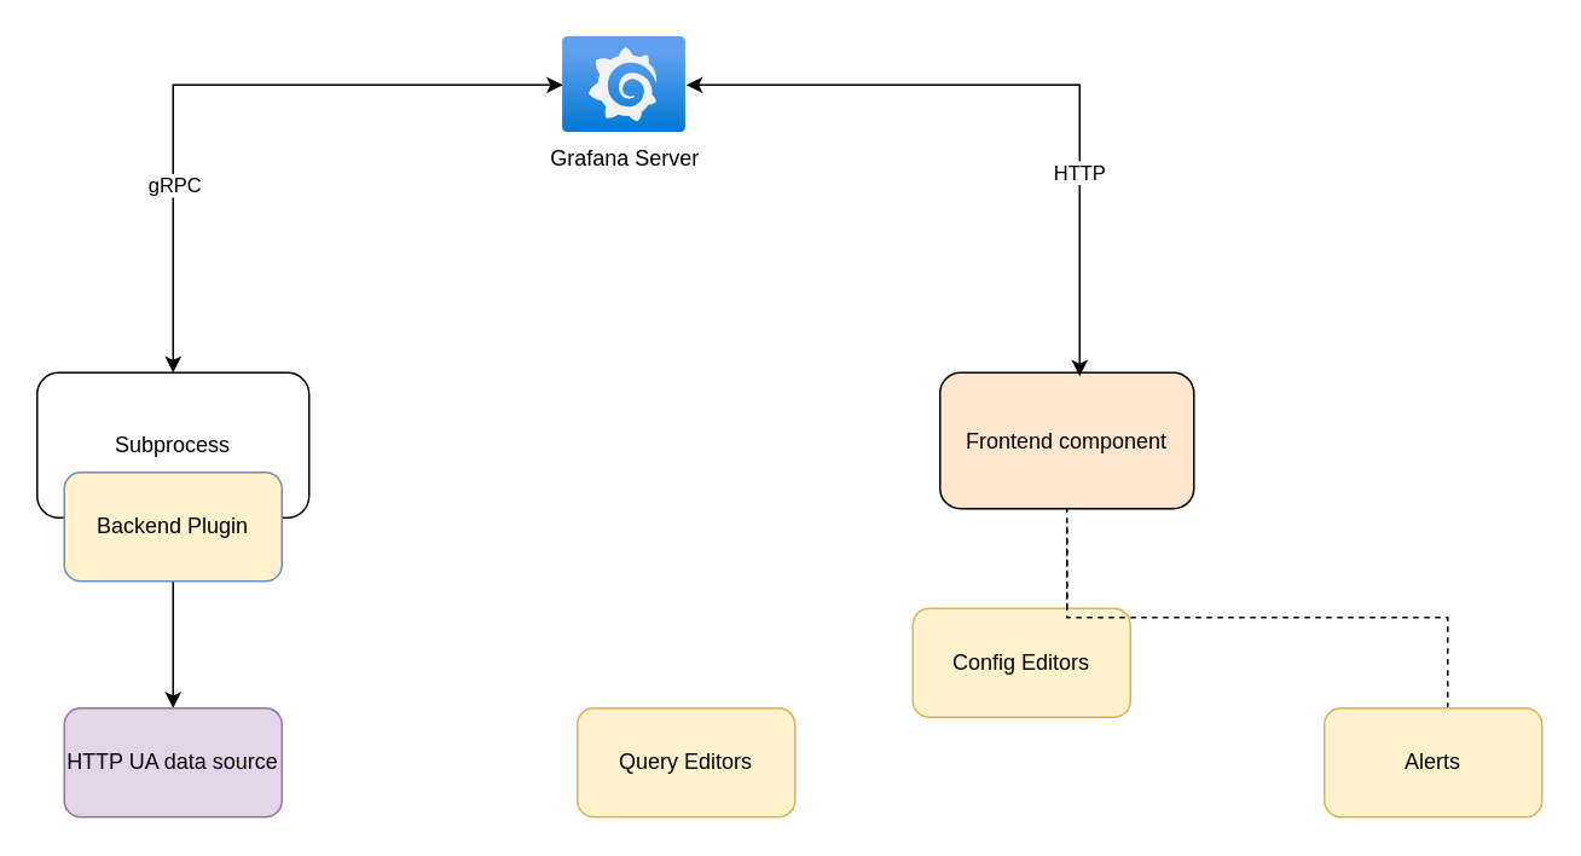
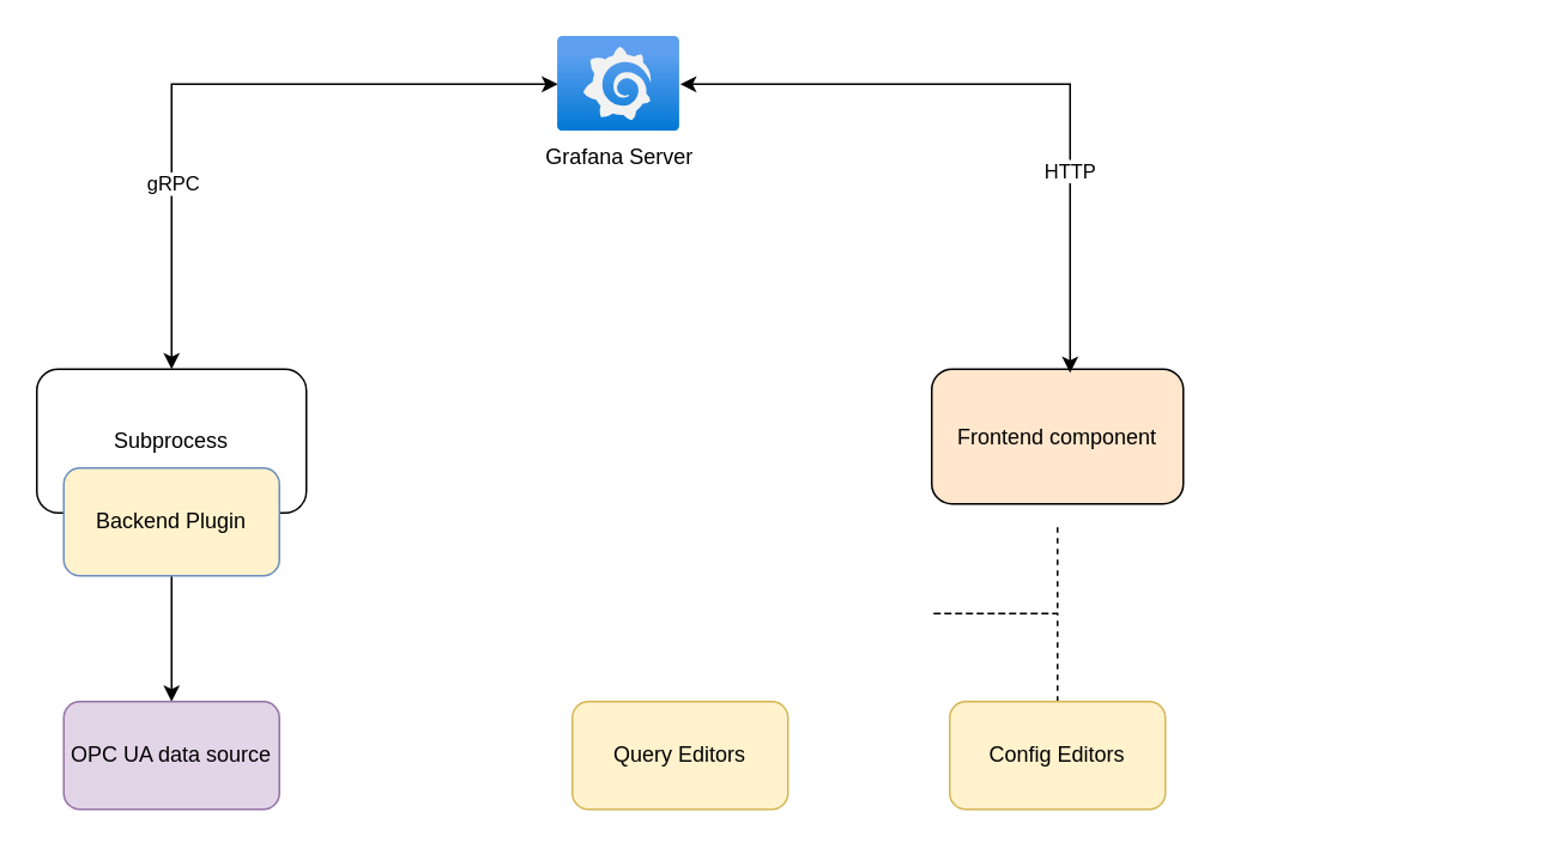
- <mxCell id="14" style="edgeStyle=orthogonalEdgeStyle;rounded=0;orthogonalLoop=1;jettySize=auto;html=1;entryX=0.5;entryY=1;entryDx=0;entryDy=0;endArrow=none;endFill=0;dashed=1;" edge="1" parent="1" source="15" target="3"><mxGeometry relative="1" as="geometry"><Array as="points"><mxPoint x="798" y="340" /><mxPoint x="588" y="340" /></Array></mxGeometry></mxCell>
- <mxCell id="13" value="Config Editors" style="rounded=1;whiteSpace=wrap;html=1;fillColor=#fff2cc;strokeColor=#d6b656;" vertex="1" parent="1"><mxGeometry x="503" y="335" width="120" height="60" as="geometry" /></mxCell>
+ <mxCell id="13" value="Config Editors" style="rounded=1;whiteSpace=wrap;html=1;fillColor=#fff2cc;strokeColor=#d6b656;" vertex="1" parent="1"><mxGeometry x="528" y="390" width="120" height="60" as="geometry" /></mxCell>
- <mxCell id="16" value="HTTP UA data source" style="rounded=1;whiteSpace=wrap;html=1;fillColor=#e1d5e7;strokeColor=#9673a6;" vertex="1" parent="1"><mxGeometry x="35" y="390" width="120" height="60" as="geometry" /></mxCell>
+ <mxCell id="16" value="OPC UA data source" style="rounded=1;whiteSpace=wrap;html=1;fillColor=#e1d5e7;strokeColor=#9673a6;" vertex="1" parent="1"><mxGeometry x="35" y="390" width="120" height="60" as="geometry" /></mxCell>
- <mxCell id="15" value="Alerts" style="rounded=1;whiteSpace=wrap;html=1;fillColor=#fff2cc;strokeColor=#d6b656;" vertex="1" parent="1"><mxGeometry x="730" y="390" width="120" height="60" as="geometry" /></mxCell>
